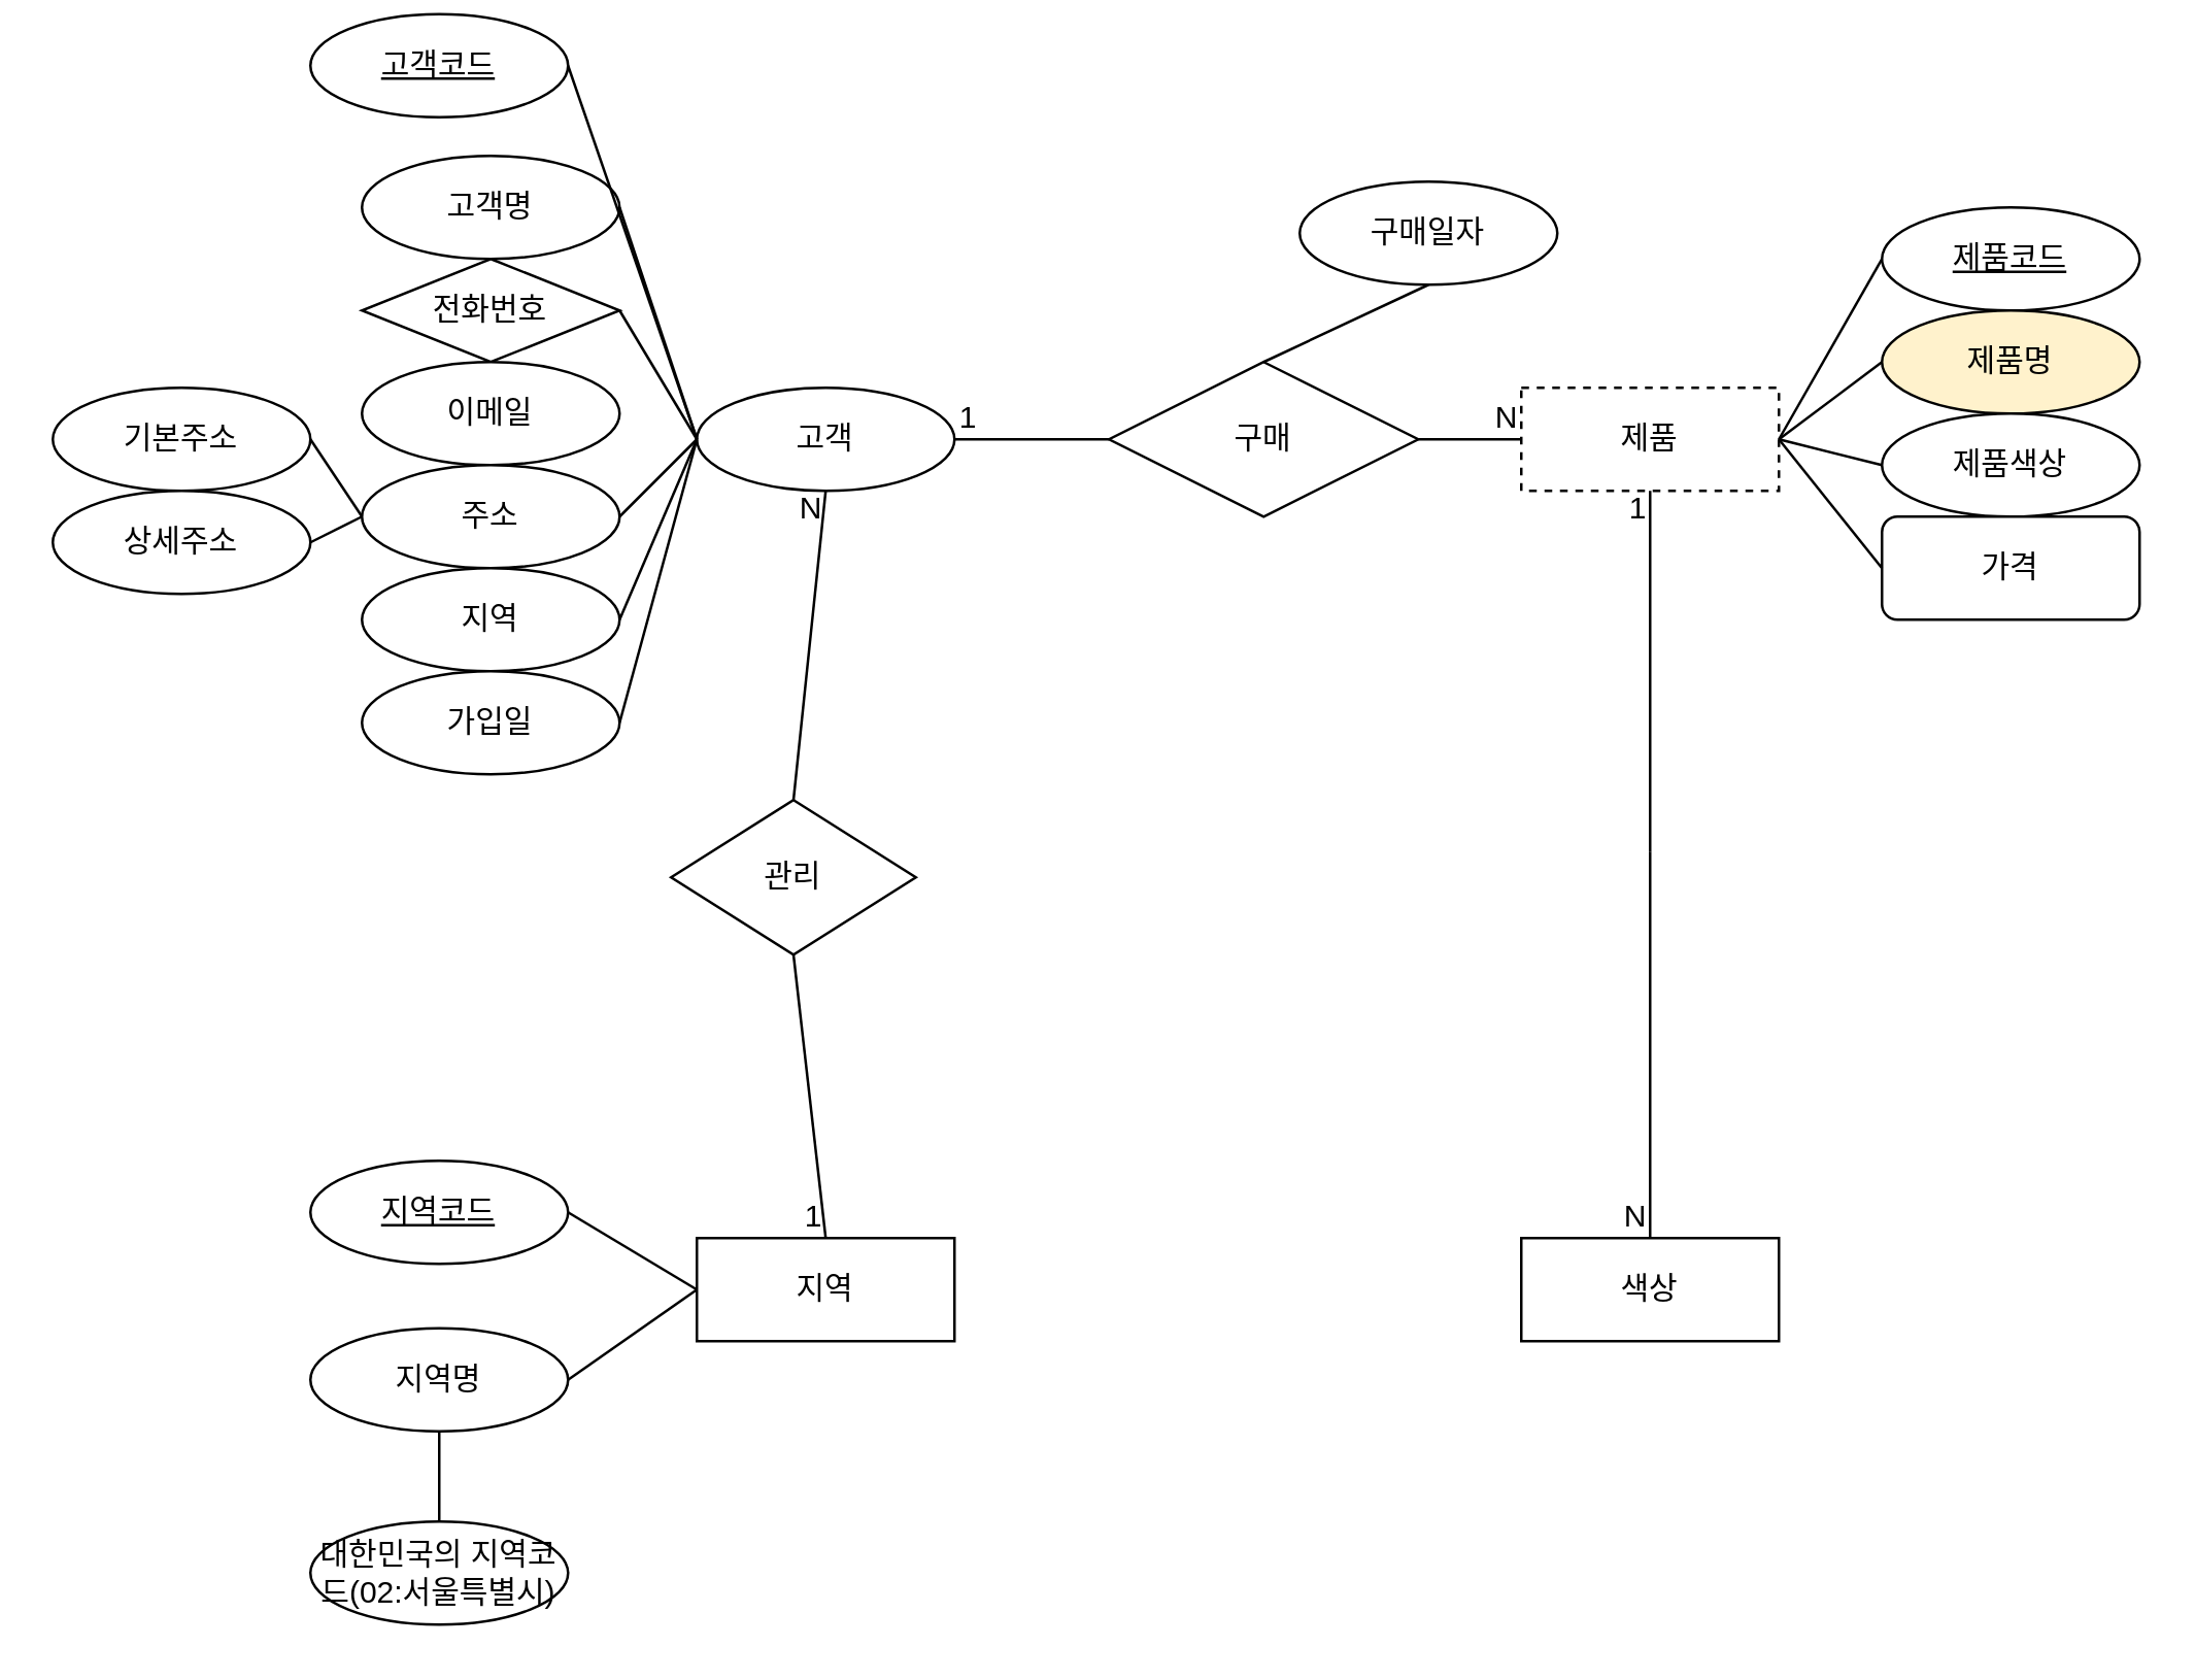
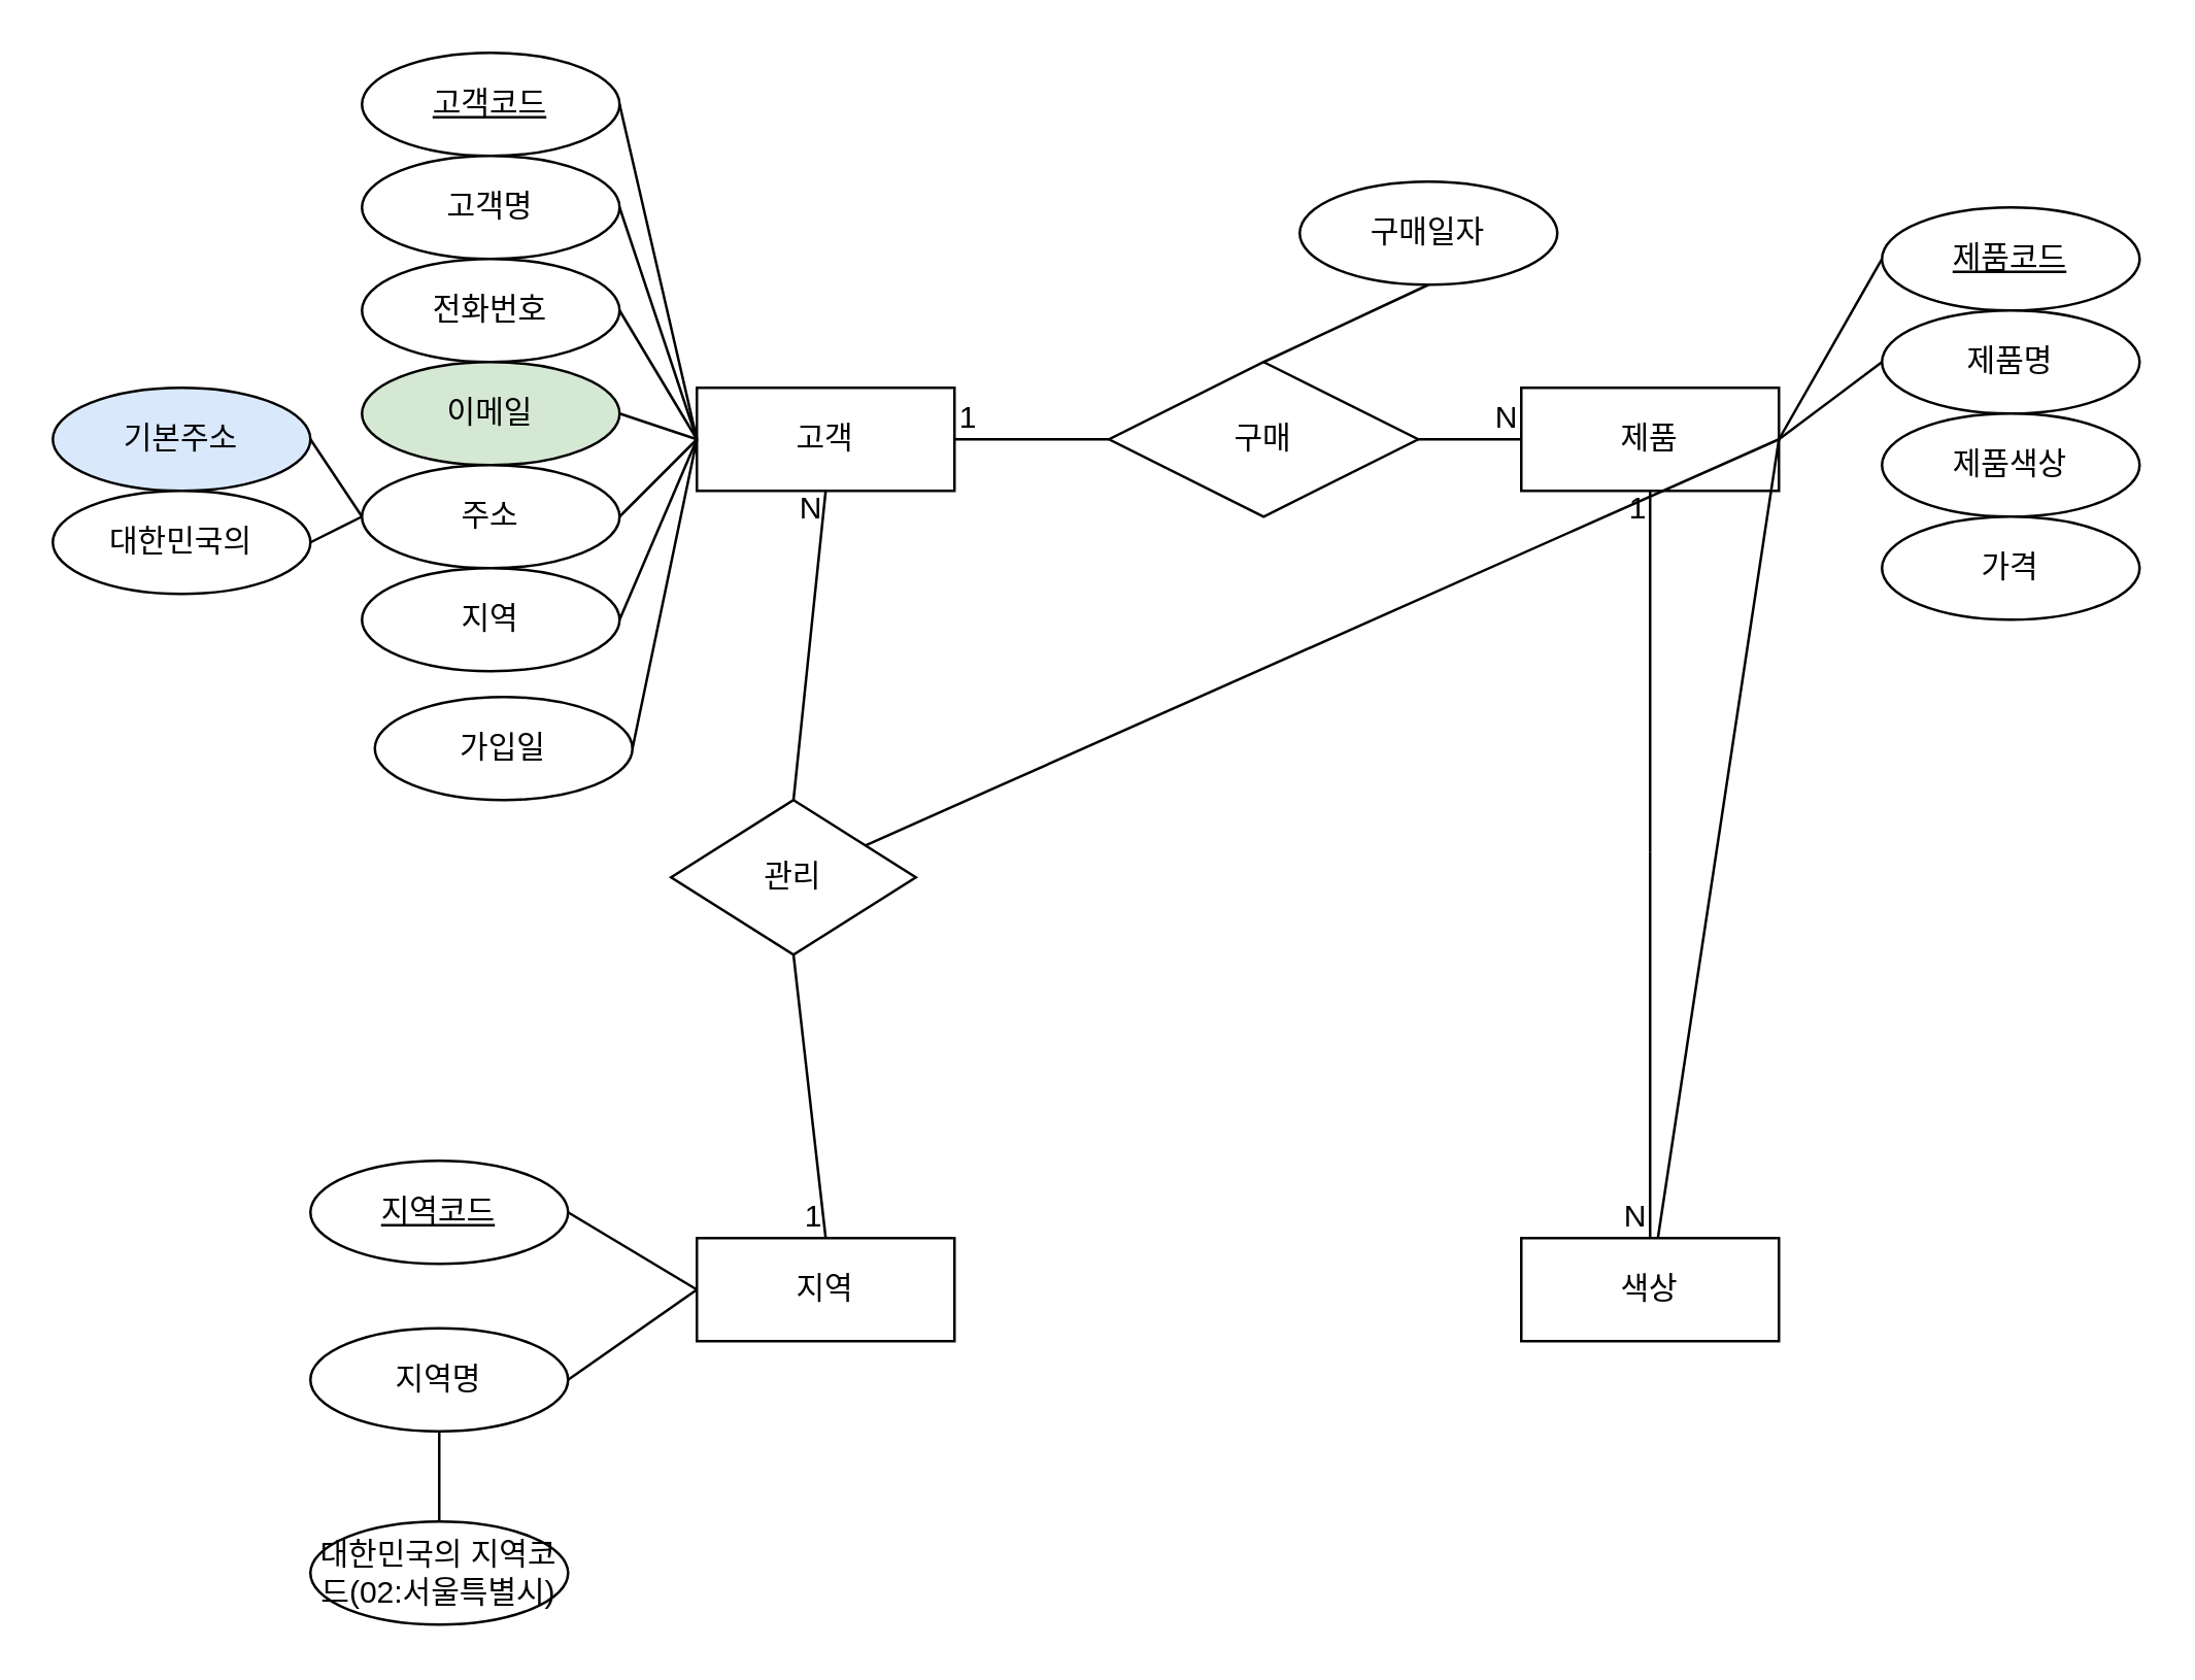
- <mxCell id="3" value="고객코드" style="ellipse;whiteSpace=wrap;html=1;align=center;fontStyle=4;" vertex="1" parent="1"><mxGeometry x="120" y="5" width="100" height="40" as="geometry" /></mxCell>
+ <mxCell id="3" value="고객코드" style="ellipse;whiteSpace=wrap;html=1;align=center;fontStyle=4;" vertex="1" parent="1"><mxGeometry x="140" y="20" width="100" height="40" as="geometry" /></mxCell>
- <mxCell id="5" value="전화번호" style="rhombus;whiteSpace=wrap;html=1;align=center;" vertex="1" parent="1"><mxGeometry x="140" y="100" width="100" height="40" as="geometry" /></mxCell>
+ <mxCell id="5" value="전화번호" style="ellipse;whiteSpace=wrap;html=1;align=center;" vertex="1" parent="1"><mxGeometry x="140" y="100" width="100" height="40" as="geometry" /></mxCell>
- <mxCell id="12" value="제품명" style="ellipse;whiteSpace=wrap;html=1;align=center;fillColor=#fff2cc;" vertex="1" parent="1"><mxGeometry x="730" y="120" width="100" height="40" as="geometry" /></mxCell>
+ <mxCell id="12" value="제품명" style="ellipse;whiteSpace=wrap;html=1;align=center;" vertex="1" parent="1"><mxGeometry x="730" y="120" width="100" height="40" as="geometry" /></mxCell>
- <mxCell id="6" value="이메일" style="ellipse;whiteSpace=wrap;html=1;align=center;" vertex="1" parent="1"><mxGeometry x="140" y="140" width="100" height="40" as="geometry" /></mxCell>
+ <mxCell id="6" value="이메일" style="ellipse;whiteSpace=wrap;html=1;align=center;fillColor=#d5e8d4;" vertex="1" parent="1"><mxGeometry x="140" y="140" width="100" height="40" as="geometry" /></mxCell>
+ <mxCell id="18" value="" style="endArrow=none;html=1;rounded=0;entryX=0;entryY=0.5;entryDx=0;entryDy=0;exitX=1;exitY=0.5;exitDx=0;exitDy=0;" edge="1" parent="1" source="6" target="2"><mxGeometry relative="1" as="geometry"><mxPoint x="200" y="130" as="sourcePoint" /><mxPoint x="280" y="180" as="targetPoint" /></mxGeometry></mxCell>
- <mxCell id="50" value="기본주소" style="ellipse;whiteSpace=wrap;html=1;align=center;" vertex="1" parent="1"><mxGeometry y="150" width="100" height="40" as="geometry" x="20" /></mxCell>
+ <mxCell id="50" value="기본주소" style="ellipse;whiteSpace=wrap;html=1;align=center;fillColor=#dae8fc;" vertex="1" parent="1"><mxGeometry y="150" width="100" height="40" as="geometry" x="20" /></mxCell>
- <mxCell id="2" value="고객" style="ellipse;whiteSpace=wrap;html=1;align=center;" vertex="1" parent="1"><mxGeometry x="270" y="150" width="100" height="40" as="geometry" /></mxCell>
+ <mxCell id="2" value="고객" style="whiteSpace=wrap;html=1;align=center;" vertex="1" parent="1"><mxGeometry x="270" y="150" width="100" height="40" as="geometry" /></mxCell>
- <mxCell id="10" value="제품" style="whiteSpace=wrap;html=1;align=center;dashed=1;" vertex="1" parent="1"><mxGeometry x="590" y="150" width="100" height="40" as="geometry" /></mxCell>
+ <mxCell id="10" value="제품" style="whiteSpace=wrap;html=1;align=center;" vertex="1" parent="1"><mxGeometry x="590" y="150" width="100" height="40" as="geometry" /></mxCell>
- <mxCell id="24" value="" style="endArrow=none;html=1;rounded=0;entryX=0;entryY=0.5;entryDx=0;entryDy=0;exitX=1;exitY=0.5;exitDx=0;exitDy=0;" edge="1" parent="1" source="10" target="13"><mxGeometry relative="1" as="geometry"><mxPoint x="700" y="180" as="sourcePoint" /><mxPoint x="740" y="150" as="targetPoint" /></mxGeometry></mxCell>
+ <mxCell id="24" value="" style="endArrow=none;html=1;rounded=0;exitX=1;exitY=0.5;exitDx=0;exitDy=0;" edge="1" parent="1" source="10" target="36"><mxGeometry relative="1" as="geometry"><mxPoint x="700" y="180" as="sourcePoint" /><mxPoint x="740" y="150" as="targetPoint" /></mxGeometry></mxCell>
- <mxCell id="25" value="" style="endArrow=none;html=1;rounded=0;entryX=0;entryY=0.5;entryDx=0;entryDy=0;exitX=1;exitY=0.5;exitDx=0;exitDy=0;" edge="1" parent="1" source="10" target="14"><mxGeometry relative="1" as="geometry"><mxPoint x="700" y="180" as="sourcePoint" /><mxPoint x="740" y="190" as="targetPoint" /></mxGeometry></mxCell>
+ <mxCell id="25" value="" style="endArrow=none;html=1;rounded=0;exitX=1;exitY=0.5;exitDx=0;exitDy=0;" edge="1" parent="1" source="10" target="41"><mxGeometry relative="1" as="geometry"><mxPoint x="700" y="180" as="sourcePoint" /><mxPoint x="740" y="190" as="targetPoint" /></mxGeometry></mxCell>
- <mxCell id="51" value="상세주소" style="ellipse;whiteSpace=wrap;html=1;align=center;" vertex="1" parent="1"><mxGeometry y="190" width="100" height="40" as="geometry" x="20" /></mxCell>
+ <mxCell id="51" value="대한민국의" style="ellipse;whiteSpace=wrap;html=1;align=center;" vertex="1" parent="1"><mxGeometry y="190" width="100" height="40" as="geometry" x="20" /></mxCell>
- <mxCell id="14" value="가격" style="whiteSpace=wrap;html=1;align=center;rounded=1;" vertex="1" parent="1"><mxGeometry x="730" y="200" width="100" height="40" as="geometry" /></mxCell>
+ <mxCell id="14" value="가격" style="ellipse;whiteSpace=wrap;html=1;align=center;" vertex="1" parent="1"><mxGeometry x="730" y="200" width="100" height="40" as="geometry" /></mxCell>
- <mxCell id="9" value="가입일" style="ellipse;whiteSpace=wrap;html=1;align=center;" vertex="1" parent="1"><mxGeometry x="140" y="260" width="100" height="40" as="geometry" /></mxCell>
+ <mxCell id="9" value="가입일" style="ellipse;whiteSpace=wrap;html=1;align=center;" vertex="1" parent="1"><mxGeometry x="145" y="270" width="100" height="40" as="geometry" /></mxCell>
